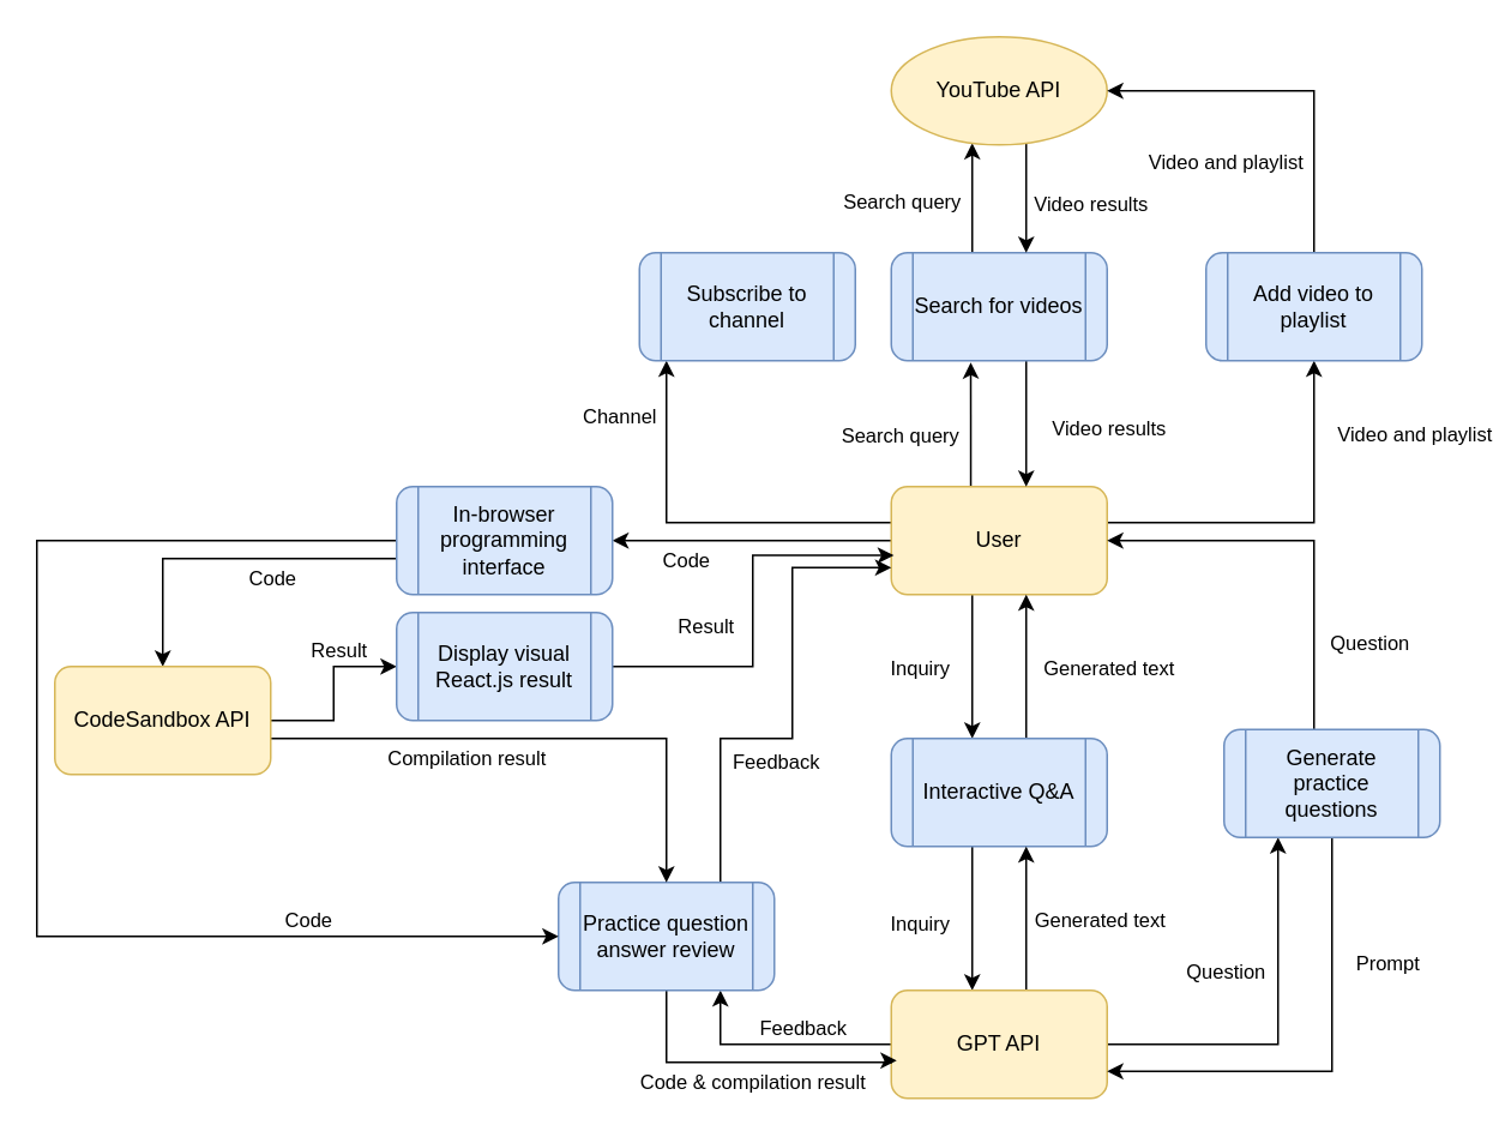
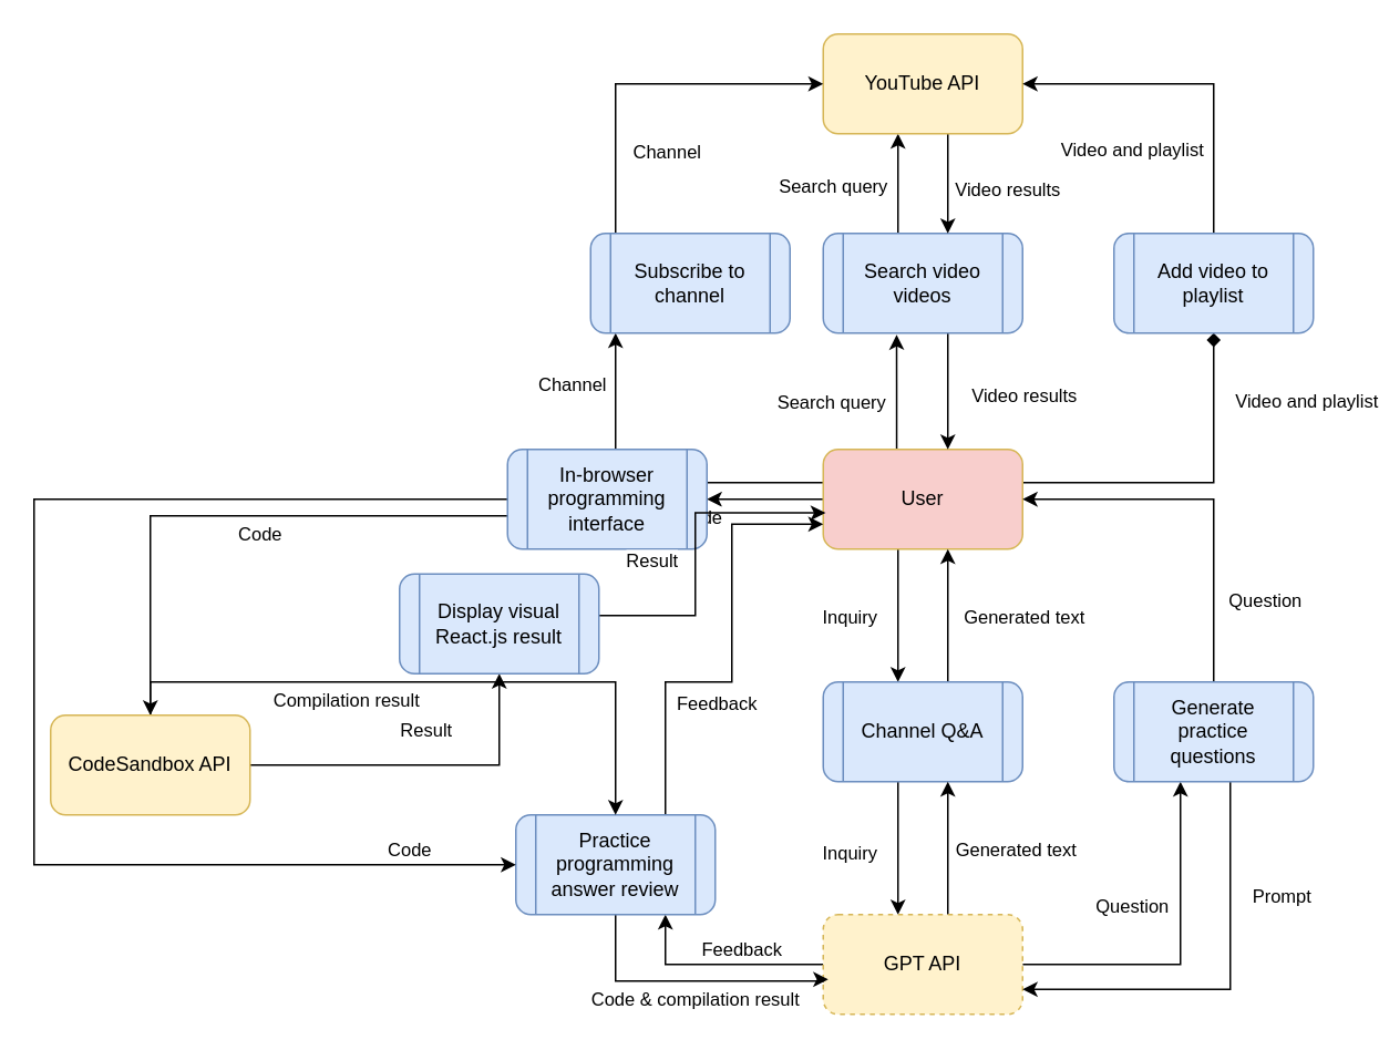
+ <mxCell id="24" style="edgeStyle=orthogonalEdgeStyle;rounded=0;orthogonalLoop=1;jettySize=auto;html=1;entryX=0;entryY=0.5;entryDx=0;entryDy=0;" edge="1" parent="1" source="26" target="20"><mxGeometry relative="1" as="geometry"><Array as="points"><mxPoint x="370" y="50" /></Array></mxGeometry></mxCell>
+ <mxCell id="25" value="Channel" style="edgeLabel;html=1;align=center;verticalAlign=middle;resizable=0;points=[];" vertex="1" connectable="0" parent="24"><mxGeometry x="-0.488" y="1" relative="1" as="geometry"><mxPoint x="31" y="5" as="offset" /></mxGeometry></mxCell>
- <mxCell id="20" value="YouTube API" style="ellipse;whiteSpace=wrap;html=1;fillColor=#fff2cc;strokeColor=#d6b656;" vertex="1" parent="1"><mxGeometry x="495" y="20" width="120" height="60" as="geometry" /></mxCell>
+ <mxCell id="20" value="YouTube API" style="whiteSpace=wrap;html=1;fillColor=#fff2cc;strokeColor=#d6b656;rounded=1;" vertex="1" parent="1"><mxGeometry x="495" y="20" width="120" height="60" as="geometry" /></mxCell>
- <mxCell id="17" value="Search for videos" style="shape=process;whiteSpace=wrap;html=1;backgroundOutline=1;fillColor=#dae8fc;strokeColor=#6c8ebf;rounded=1;" vertex="1" parent="1"><mxGeometry x="495" y="140" width="120" height="60" as="geometry" /></mxCell>
+ <mxCell id="17" value="Search video videos" style="shape=process;whiteSpace=wrap;html=1;backgroundOutline=1;fillColor=#dae8fc;strokeColor=#6c8ebf;rounded=1;" vertex="1" parent="1"><mxGeometry x="495" y="140" width="120" height="60" as="geometry" /></mxCell>
- <mxCell id="4" value="" style="edgeStyle=orthogonalEdgeStyle;rounded=0;orthogonalLoop=1;jettySize=auto;html=1;" edge="1" parent="1" source="12" target="23"><mxGeometry relative="1" as="geometry"><Array as="points"><mxPoint x="730" y="290" /></Array></mxGeometry></mxCell>
+ <mxCell id="4" value="" style="edgeStyle=orthogonalEdgeStyle;rounded=0;orthogonalLoop=1;jettySize=auto;html=1;endArrow=diamond;" edge="1" parent="1" source="12" target="23"><mxGeometry relative="1" as="geometry"><Array as="points"><mxPoint x="730" y="290" /></Array></mxGeometry></mxCell>
- <mxCell id="53" value="In-browser programming interface" style="shape=process;whiteSpace=wrap;html=1;backgroundOutline=1;fillColor=#dae8fc;strokeColor=#6c8ebf;rounded=1;" vertex="1" parent="1"><mxGeometry x="220" y="270" width="120" height="60" as="geometry" /></mxCell>
+ <mxCell id="53" value="In-browser programming interface" style="shape=process;whiteSpace=wrap;html=1;backgroundOutline=1;fillColor=#dae8fc;strokeColor=#6c8ebf;rounded=1;" vertex="1" parent="1"><mxGeometry x="305" y="270" width="120" height="60" as="geometry" /></mxCell>
- <mxCell id="12" value="User" style="rounded=1;whiteSpace=wrap;html=1;fillColor=#fff2cc;strokeColor=#d6b656;" vertex="1" parent="1"><mxGeometry x="495" y="270" width="120" height="60" as="geometry" /></mxCell>
+ <mxCell id="12" value="User" style="rounded=1;whiteSpace=wrap;html=1;fillColor=#f8cecc;strokeColor=#d6b656;" vertex="1" parent="1"><mxGeometry x="495" y="270" width="120" height="60" as="geometry" /></mxCell>
- <mxCell id="61" value="Display visual React.js result" style="shape=process;whiteSpace=wrap;html=1;backgroundOutline=1;fillColor=#dae8fc;strokeColor=#6c8ebf;rounded=1;" vertex="1" parent="1"><mxGeometry x="220" y="340" width="120" height="60" as="geometry" /></mxCell>
+ <mxCell id="61" value="Display visual React.js result" style="shape=process;whiteSpace=wrap;html=1;backgroundOutline=1;fillColor=#dae8fc;strokeColor=#6c8ebf;rounded=1;" vertex="1" parent="1"><mxGeometry x="240" y="345" width="120" height="60" as="geometry" /></mxCell>
- <mxCell id="58" value="CodeSandbox API" style="whiteSpace=wrap;html=1;fillColor=#fff2cc;strokeColor=#d6b656;rounded=1;" vertex="1" parent="1"><mxGeometry x="30" y="370" width="120" height="60" as="geometry" /></mxCell>
+ <mxCell id="58" value="CodeSandbox API" style="whiteSpace=wrap;html=1;fillColor=#fff2cc;strokeColor=#d6b656;rounded=1;" vertex="1" parent="1"><mxGeometry x="30" y="430" width="120" height="60" as="geometry" /></mxCell>
- <mxCell id="48" value="Generate practice questions" style="shape=process;whiteSpace=wrap;html=1;backgroundOutline=1;fillColor=#dae8fc;strokeColor=#6c8ebf;rounded=1;" vertex="1" parent="1"><mxGeometry x="680" y="405" width="120" height="60" as="geometry" /></mxCell>
+ <mxCell id="48" value="Generate practice questions" style="shape=process;whiteSpace=wrap;html=1;backgroundOutline=1;fillColor=#dae8fc;strokeColor=#6c8ebf;rounded=1;" vertex="1" parent="1"><mxGeometry x="670" y="410" width="120" height="60" as="geometry" /></mxCell>
- <mxCell id="31" value="Interactive Q&amp;amp;A" style="shape=process;whiteSpace=wrap;html=1;backgroundOutline=1;fillColor=#dae8fc;strokeColor=#6c8ebf;rounded=1;" vertex="1" parent="1"><mxGeometry x="495" y="410" width="120" height="60" as="geometry" /></mxCell>
+ <mxCell id="31" value="Channel Q&amp;amp;A" style="shape=process;whiteSpace=wrap;html=1;backgroundOutline=1;fillColor=#dae8fc;strokeColor=#6c8ebf;rounded=1;" vertex="1" parent="1"><mxGeometry x="495" y="410" width="120" height="60" as="geometry" /></mxCell>
- <mxCell id="43" value="Practice question answer review" style="shape=process;whiteSpace=wrap;html=1;backgroundOutline=1;fillColor=#dae8fc;strokeColor=#6c8ebf;rounded=1;" vertex="1" parent="1"><mxGeometry x="310" y="490" width="120" height="60" as="geometry" /></mxCell>
+ <mxCell id="43" value="Practice programming answer review" style="shape=process;whiteSpace=wrap;html=1;backgroundOutline=1;fillColor=#dae8fc;strokeColor=#6c8ebf;rounded=1;" vertex="1" parent="1"><mxGeometry x="310" y="490" width="120" height="60" as="geometry" /></mxCell>
- <mxCell id="38" value="GPT API" style="whiteSpace=wrap;html=1;fillColor=#fff2cc;strokeColor=#d6b656;rounded=1;" vertex="1" parent="1"><mxGeometry x="495" y="550" width="120" height="60" as="geometry" /></mxCell>
+ <mxCell id="38" value="GPT API" style="whiteSpace=wrap;html=1;fillColor=#fff2cc;strokeColor=#d6b656;rounded=1;dashed=1;" vertex="1" parent="1"><mxGeometry x="495" y="550" width="120" height="60" as="geometry" /></mxCell>
